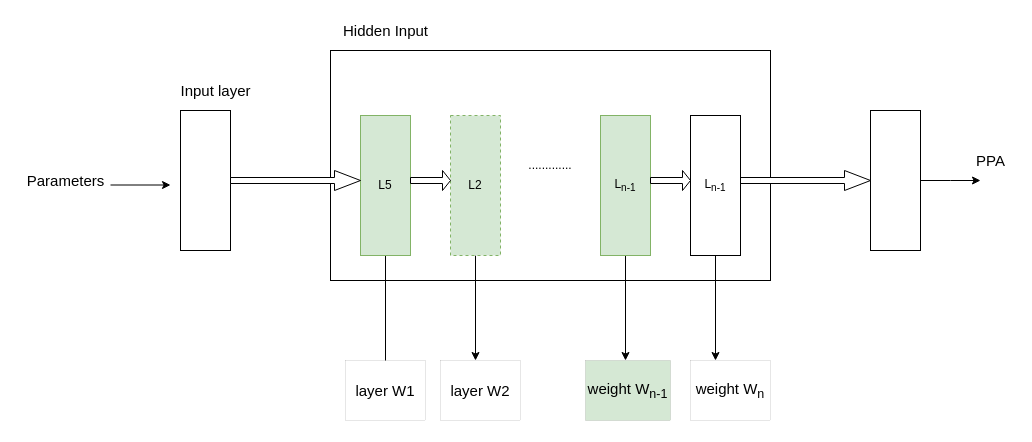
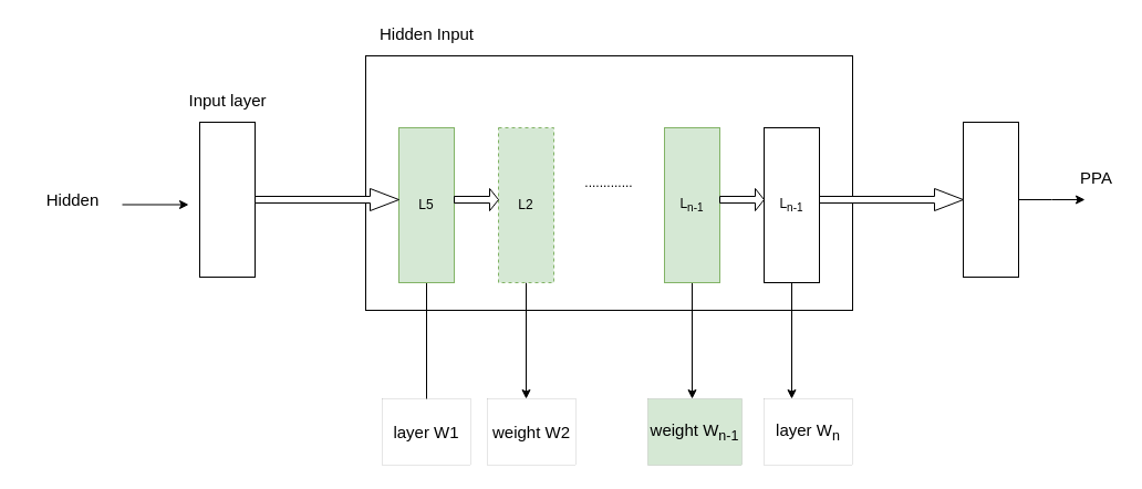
- <mxCell id="24" value="Input layer" style="text;html=1;align=center;verticalAlign=middle;resizable=0;points=[];autosize=1;strokeColor=none;fillColor=none;fontSize=15;" vertex="1" parent="1"><mxGeometry x="170" y="80" width="90" height="20" as="geometry" /></mxCell>
+ <mxCell id="24" value="Input layer" style="text;html=1;align=center;verticalAlign=middle;resizable=0;points=[];autosize=1;strokeColor=none;fillColor=none;fontSize=15;" vertex="1" parent="1"><mxGeometry x="160" y="80" width="90" height="20" as="geometry" /></mxCell>
- <mxCell id="27" value="Parameters" style="text;html=1;align=center;verticalAlign=middle;resizable=0;points=[];autosize=1;strokeColor=none;fillColor=none;fontSize=15;" vertex="1" parent="1"><mxGeometry x="20" y="170" width="90" height="20" as="geometry" /></mxCell>
+ <mxCell id="27" value="Hidden" style="text;html=1;align=center;verticalAlign=middle;resizable=0;points=[];autosize=1;strokeColor=none;fillColor=none;fontSize=15;" vertex="1" parent="1"><mxGeometry x="20" y="170" width="90" height="20" as="geometry" /></mxCell>
- <mxCell id="18" value="&lt;span style=&quot;font-size: 15px&quot;&gt;layer W2&lt;/span&gt;" style="whiteSpace=wrap;html=1;fontSize=4;strokeWidth=0;" vertex="1" parent="1"><mxGeometry x="440" y="360" width="80" height="60" as="geometry" /></mxCell>
+ <mxCell id="18" value="&lt;span style=&quot;font-size: 15px&quot;&gt;weight W2&lt;/span&gt;" style="whiteSpace=wrap;html=1;fontSize=4;strokeWidth=0;" vertex="1" parent="1"><mxGeometry x="440" y="360" width="80" height="60" as="geometry" /></mxCell>
- <mxCell id="19" value="&lt;span style=&quot;font-size: 15px&quot;&gt;weight W&lt;sub&gt;n&lt;/sub&gt;&lt;/span&gt;" style="whiteSpace=wrap;html=1;fontSize=4;strokeWidth=0;" vertex="1" parent="1"><mxGeometry x="690" y="360" width="80" height="60" as="geometry" /></mxCell>
+ <mxCell id="19" value="&lt;span style=&quot;font-size: 15px&quot;&gt;layer W&lt;sub&gt;n&lt;/sub&gt;&lt;/span&gt;" style="whiteSpace=wrap;html=1;fontSize=4;strokeWidth=0;" vertex="1" parent="1"><mxGeometry x="690" y="360" width="80" height="60" as="geometry" /></mxCell>
